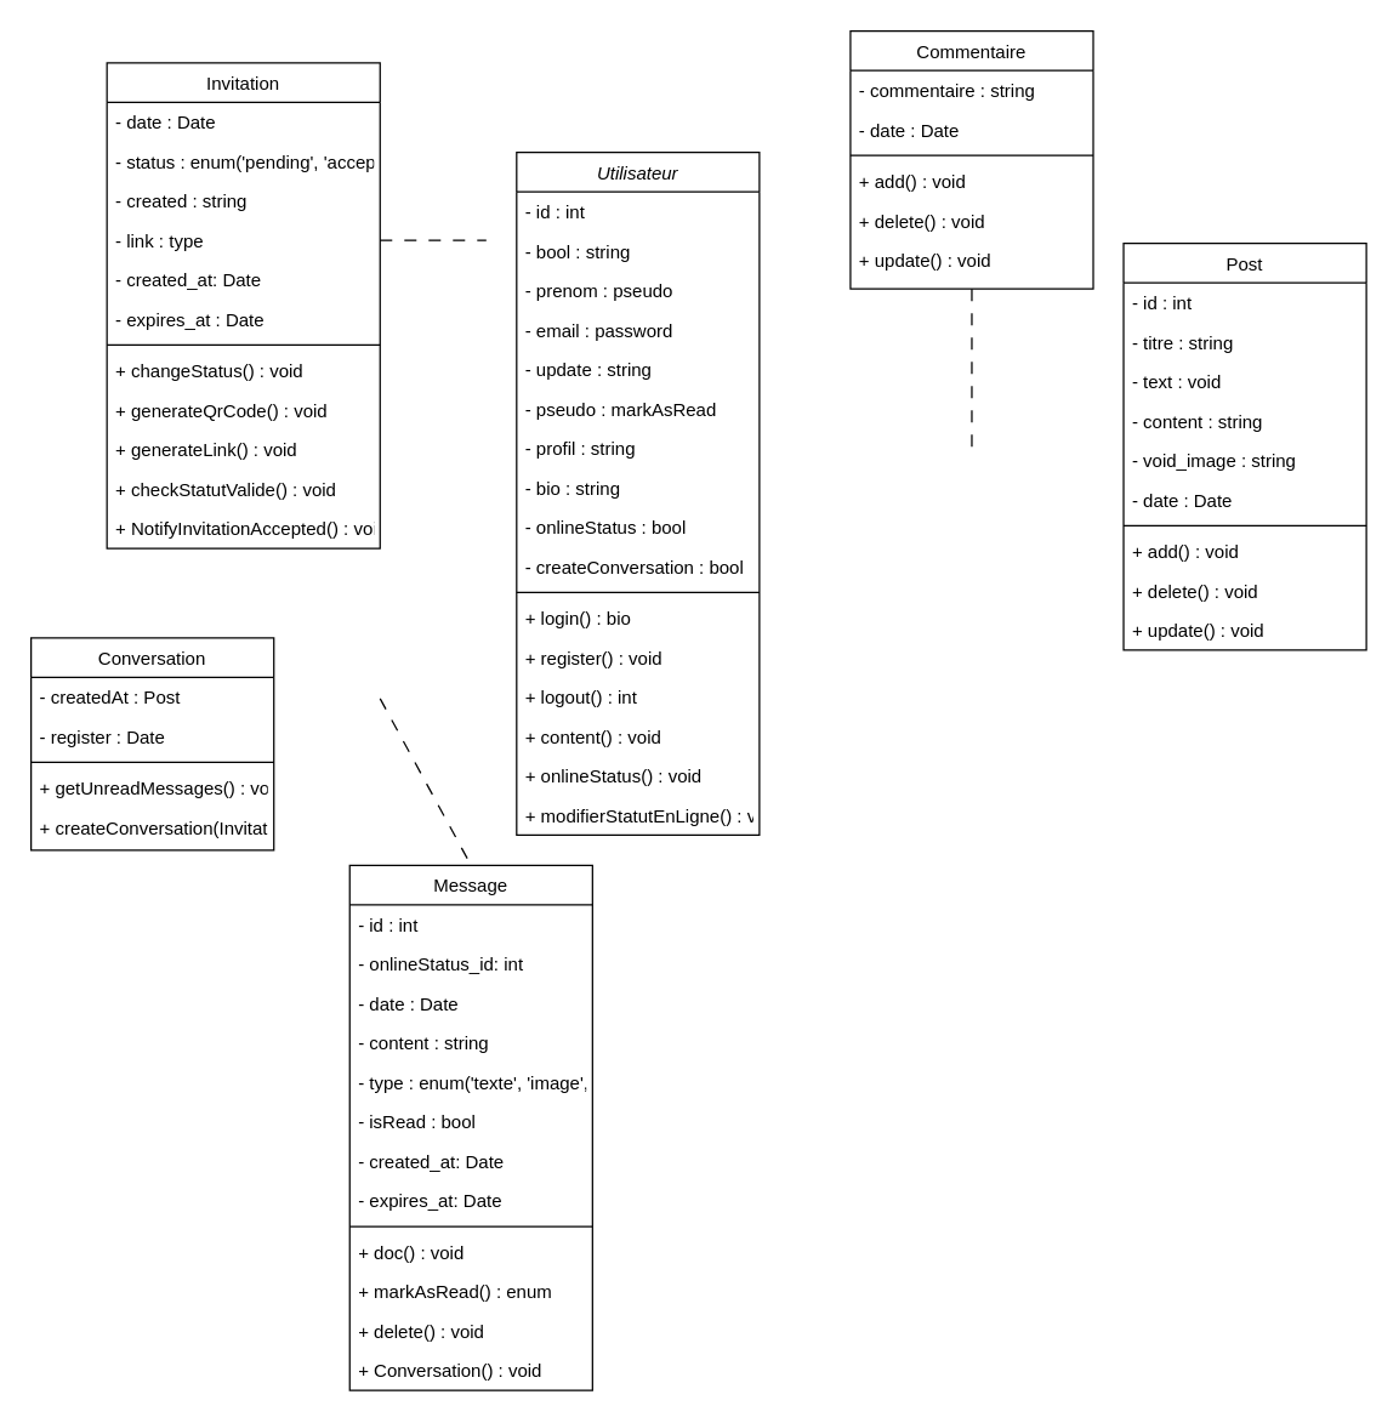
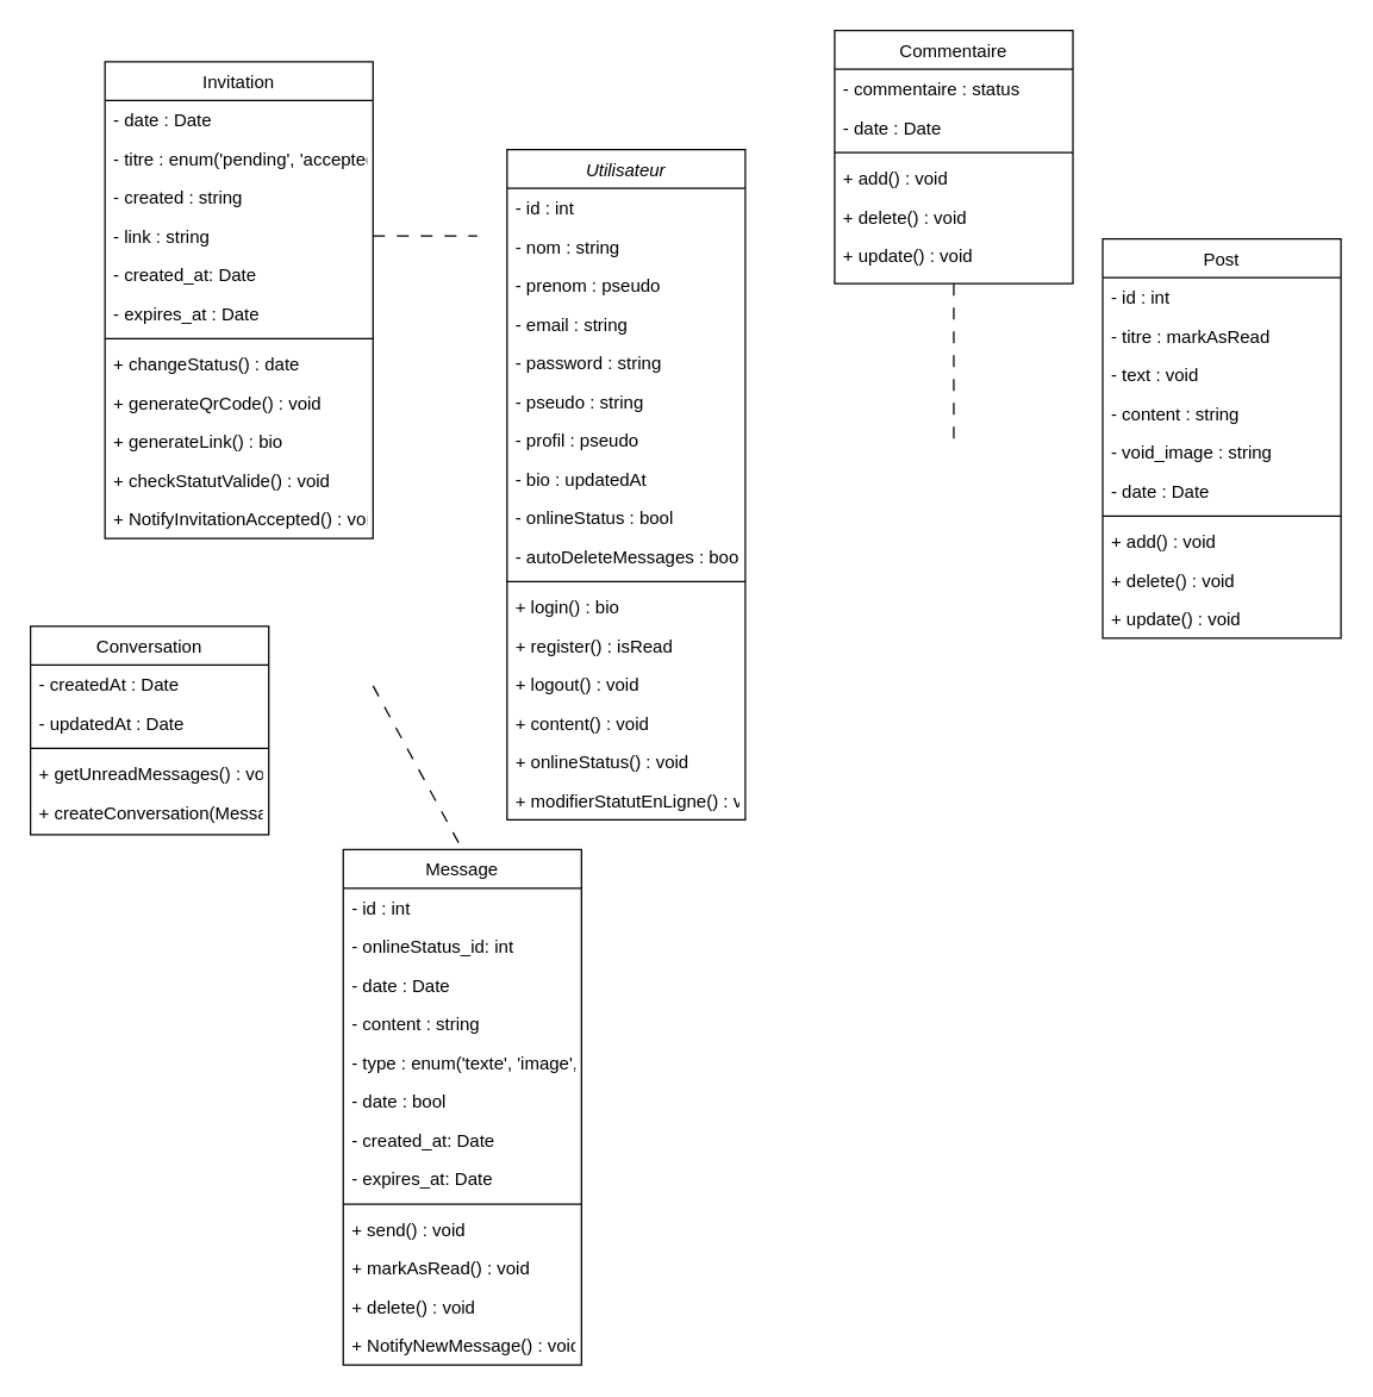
- <mxCell id="33" value="- commentaire : string" style="text;align=left;verticalAlign=top;spacingLeft=4;spacingRight=4;overflow=hidden;rotatable=0;points=[[0,0.5],[1,0.5]];portConstraint=eastwest;" vertex="1" parent="32"><mxGeometry y="26" width="160" height="26" as="geometry" /></mxCell>
+ <mxCell id="33" value="- commentaire : status" style="text;align=left;verticalAlign=top;spacingLeft=4;spacingRight=4;overflow=hidden;rotatable=0;points=[[0,0.5],[1,0.5]];portConstraint=eastwest;" vertex="1" parent="32"><mxGeometry y="26" width="160" height="26" as="geometry" /></mxCell>
- <mxCell id="41" value="- status : enum('pending', 'accepted')" style="text;align=left;verticalAlign=top;spacingLeft=4;spacingRight=4;overflow=hidden;rotatable=0;points=[[0,0.5],[1,0.5]];portConstraint=eastwest;" vertex="1" parent="39"><mxGeometry y="52" width="180" height="26" as="geometry" /></mxCell>
+ <mxCell id="41" value="- titre : enum('pending', 'accepted')" style="text;align=left;verticalAlign=top;spacingLeft=4;spacingRight=4;overflow=hidden;rotatable=0;points=[[0,0.5],[1,0.5]];portConstraint=eastwest;" vertex="1" parent="39"><mxGeometry y="52" width="180" height="26" as="geometry" /></mxCell>
- <mxCell id="44" value="- link : type" style="text;align=left;verticalAlign=top;spacingLeft=4;spacingRight=4;overflow=hidden;rotatable=0;points=[[0,0.5],[1,0.5]];portConstraint=eastwest;rounded=0;shadow=0;html=0;" vertex="1" parent="39"><mxGeometry y="104" width="180" height="26" as="geometry" /></mxCell>
+ <mxCell id="44" value="- link : string" style="text;align=left;verticalAlign=top;spacingLeft=4;spacingRight=4;overflow=hidden;rotatable=0;points=[[0,0.5],[1,0.5]];portConstraint=eastwest;rounded=0;shadow=0;html=0;" vertex="1" parent="39"><mxGeometry y="104" width="180" height="26" as="geometry" /></mxCell>
- <mxCell id="4" value="- bool : string" style="text;align=left;verticalAlign=top;spacingLeft=4;spacingRight=4;overflow=hidden;rotatable=0;points=[[0,0.5],[1,0.5]];portConstraint=eastwest;rounded=0;shadow=0;html=0;" parent="2" vertex="1"><mxGeometry y="52" width="160" height="26" as="geometry" /></mxCell>
+ <mxCell id="4" value="- nom : string" style="text;align=left;verticalAlign=top;spacingLeft=4;spacingRight=4;overflow=hidden;rotatable=0;points=[[0,0.5],[1,0.5]];portConstraint=eastwest;rounded=0;shadow=0;html=0;" parent="2" vertex="1"><mxGeometry y="52" width="160" height="26" as="geometry" /></mxCell>
- <mxCell id="6" value="- email : password" style="text;align=left;verticalAlign=top;spacingLeft=4;spacingRight=4;overflow=hidden;rotatable=0;points=[[0,0.5],[1,0.5]];portConstraint=eastwest;" parent="2" vertex="1"><mxGeometry y="104" width="160" height="26" as="geometry" /></mxCell>
+ <mxCell id="6" value="- email : string" style="text;align=left;verticalAlign=top;spacingLeft=4;spacingRight=4;overflow=hidden;rotatable=0;points=[[0,0.5],[1,0.5]];portConstraint=eastwest;" parent="2" vertex="1"><mxGeometry y="104" width="160" height="26" as="geometry" /></mxCell>
- <mxCell id="22" value="- titre : string" style="text;align=left;verticalAlign=top;spacingLeft=4;spacingRight=4;overflow=hidden;rotatable=0;points=[[0,0.5],[1,0.5]];portConstraint=eastwest;rounded=0;shadow=0;html=0;" parent="20" vertex="1"><mxGeometry y="52" width="160" height="26" as="geometry" /></mxCell>
+ <mxCell id="22" value="- titre : markAsRead" style="text;align=left;verticalAlign=top;spacingLeft=4;spacingRight=4;overflow=hidden;rotatable=0;points=[[0,0.5],[1,0.5]];portConstraint=eastwest;rounded=0;shadow=0;html=0;" parent="20" vertex="1"><mxGeometry y="52" width="160" height="26" as="geometry" /></mxCell>
- <mxCell id="7" value="- update : string" style="text;align=left;verticalAlign=top;spacingLeft=4;spacingRight=4;overflow=hidden;rotatable=0;points=[[0,0.5],[1,0.5]];portConstraint=eastwest;rounded=0;shadow=0;html=0;" vertex="1" parent="2"><mxGeometry y="130" width="160" height="26" as="geometry" /></mxCell>
+ <mxCell id="7" value="- password : string" style="text;align=left;verticalAlign=top;spacingLeft=4;spacingRight=4;overflow=hidden;rotatable=0;points=[[0,0.5],[1,0.5]];portConstraint=eastwest;rounded=0;shadow=0;html=0;" vertex="1" parent="2"><mxGeometry y="130" width="160" height="26" as="geometry" /></mxCell>
- <mxCell id="48" value="+ changeStatus() : void " style="text;align=left;verticalAlign=top;spacingLeft=4;spacingRight=4;overflow=hidden;rotatable=0;points=[[0,0.5],[1,0.5]];portConstraint=eastwest;" vertex="1" parent="39"><mxGeometry y="190" width="180" height="26" as="geometry" /></mxCell>
+ <mxCell id="48" value="+ changeStatus() : date " style="text;align=left;verticalAlign=top;spacingLeft=4;spacingRight=4;overflow=hidden;rotatable=0;points=[[0,0.5],[1,0.5]];portConstraint=eastwest;" vertex="1" parent="39"><mxGeometry y="190" width="180" height="26" as="geometry" /></mxCell>
- <mxCell id="8" value="- pseudo : markAsRead" style="text;align=left;verticalAlign=top;spacingLeft=4;spacingRight=4;overflow=hidden;rotatable=0;points=[[0,0.5],[1,0.5]];portConstraint=eastwest;rounded=0;shadow=0;html=0;" vertex="1" parent="2"><mxGeometry y="156" width="160" height="26" as="geometry" /></mxCell>
+ <mxCell id="8" value="- pseudo : string" style="text;align=left;verticalAlign=top;spacingLeft=4;spacingRight=4;overflow=hidden;rotatable=0;points=[[0,0.5],[1,0.5]];portConstraint=eastwest;rounded=0;shadow=0;html=0;" vertex="1" parent="2"><mxGeometry y="156" width="160" height="26" as="geometry" /></mxCell>
- <mxCell id="9" value="- profil : string" style="text;align=left;verticalAlign=top;spacingLeft=4;spacingRight=4;overflow=hidden;rotatable=0;points=[[0,0.5],[1,0.5]];portConstraint=eastwest;rounded=0;shadow=0;html=0;" vertex="1" parent="2"><mxGeometry y="182" width="160" height="26" as="geometry" /></mxCell>
+ <mxCell id="9" value="- profil : pseudo" style="text;align=left;verticalAlign=top;spacingLeft=4;spacingRight=4;overflow=hidden;rotatable=0;points=[[0,0.5],[1,0.5]];portConstraint=eastwest;rounded=0;shadow=0;html=0;" vertex="1" parent="2"><mxGeometry y="182" width="160" height="26" as="geometry" /></mxCell>
- <mxCell id="50" value="+ generateLink() : void " style="text;align=left;verticalAlign=top;spacingLeft=4;spacingRight=4;overflow=hidden;rotatable=0;points=[[0,0.5],[1,0.5]];portConstraint=eastwest;" vertex="1" parent="39"><mxGeometry y="242" width="180" height="26" as="geometry" /></mxCell>
+ <mxCell id="50" value="+ generateLink() : bio " style="text;align=left;verticalAlign=top;spacingLeft=4;spacingRight=4;overflow=hidden;rotatable=0;points=[[0,0.5],[1,0.5]];portConstraint=eastwest;" vertex="1" parent="39"><mxGeometry y="242" width="180" height="26" as="geometry" /></mxCell>
- <mxCell id="10" value="- bio : string" style="text;align=left;verticalAlign=top;spacingLeft=4;spacingRight=4;overflow=hidden;rotatable=0;points=[[0,0.5],[1,0.5]];portConstraint=eastwest;rounded=0;shadow=0;html=0;" vertex="1" parent="2"><mxGeometry y="208" width="160" height="26" as="geometry" /></mxCell>
+ <mxCell id="10" value="- bio : updatedAt" style="text;align=left;verticalAlign=top;spacingLeft=4;spacingRight=4;overflow=hidden;rotatable=0;points=[[0,0.5],[1,0.5]];portConstraint=eastwest;rounded=0;shadow=0;html=0;" vertex="1" parent="2"><mxGeometry y="208" width="160" height="26" as="geometry" /></mxCell>
- <mxCell id="12" value="- createConversation : bool" style="text;align=left;verticalAlign=top;spacingLeft=4;spacingRight=4;overflow=hidden;rotatable=0;points=[[0,0.5],[1,0.5]];portConstraint=eastwest;rounded=0;shadow=0;html=0;" vertex="1" parent="2"><mxGeometry y="260" width="160" height="26" as="geometry" /></mxCell>
+ <mxCell id="12" value="- autoDeleteMessages : bool" style="text;align=left;verticalAlign=top;spacingLeft=4;spacingRight=4;overflow=hidden;rotatable=0;points=[[0,0.5],[1,0.5]];portConstraint=eastwest;rounded=0;shadow=0;html=0;" vertex="1" parent="2"><mxGeometry y="260" width="160" height="26" as="geometry" /></mxCell>
- <mxCell id="15" value="+ register() : void" style="text;align=left;verticalAlign=top;spacingLeft=4;spacingRight=4;overflow=hidden;rotatable=0;points=[[0,0.5],[1,0.5]];portConstraint=eastwest;rounded=0;shadow=0;html=0;" vertex="1" parent="2"><mxGeometry y="320" width="160" height="26" as="geometry" /></mxCell>
+ <mxCell id="15" value="+ register() : isRead" style="text;align=left;verticalAlign=top;spacingLeft=4;spacingRight=4;overflow=hidden;rotatable=0;points=[[0,0.5],[1,0.5]];portConstraint=eastwest;rounded=0;shadow=0;html=0;" vertex="1" parent="2"><mxGeometry y="320" width="160" height="26" as="geometry" /></mxCell>
- <mxCell id="55" value="- createdAt : Post " style="text;align=left;verticalAlign=top;spacingLeft=4;spacingRight=4;overflow=hidden;rotatable=0;points=[[0,0.5],[1,0.5]];portConstraint=eastwest;" vertex="1" parent="54"><mxGeometry y="26" width="160" height="26" as="geometry" /></mxCell>
+ <mxCell id="55" value="- createdAt : Date " style="text;align=left;verticalAlign=top;spacingLeft=4;spacingRight=4;overflow=hidden;rotatable=0;points=[[0,0.5],[1,0.5]];portConstraint=eastwest;" vertex="1" parent="54"><mxGeometry y="26" width="160" height="26" as="geometry" /></mxCell>
- <mxCell id="16" value="+ logout() : int" style="text;align=left;verticalAlign=top;spacingLeft=4;spacingRight=4;overflow=hidden;rotatable=0;points=[[0,0.5],[1,0.5]];portConstraint=eastwest;rounded=0;shadow=0;html=0;" vertex="1" parent="2"><mxGeometry y="346" width="160" height="26" as="geometry" /></mxCell>
+ <mxCell id="16" value="+ logout() : void" style="text;align=left;verticalAlign=top;spacingLeft=4;spacingRight=4;overflow=hidden;rotatable=0;points=[[0,0.5],[1,0.5]];portConstraint=eastwest;rounded=0;shadow=0;html=0;" vertex="1" parent="2"><mxGeometry y="346" width="160" height="26" as="geometry" /></mxCell>
- <mxCell id="56" value="- register : Date" style="text;align=left;verticalAlign=top;spacingLeft=4;spacingRight=4;overflow=hidden;rotatable=0;points=[[0,0.5],[1,0.5]];portConstraint=eastwest;" vertex="1" parent="54"><mxGeometry y="52" width="160" height="26" as="geometry" /></mxCell>
+ <mxCell id="56" value="- updatedAt : Date" style="text;align=left;verticalAlign=top;spacingLeft=4;spacingRight=4;overflow=hidden;rotatable=0;points=[[0,0.5],[1,0.5]];portConstraint=eastwest;" vertex="1" parent="54"><mxGeometry y="52" width="160" height="26" as="geometry" /></mxCell>
- <mxCell id="59" value="+ createConversation(Invitation invitation )&#10;" style="text;align=left;verticalAlign=top;spacingLeft=4;spacingRight=4;overflow=hidden;rotatable=0;points=[[0,0.5],[1,0.5]];portConstraint=eastwest;rounded=0;shadow=0;html=0;" vertex="1" parent="54"><mxGeometry y="112" width="160" height="26" as="geometry" /></mxCell>
+ <mxCell id="59" value="+ createConversation(Message invitation )&#10;" style="text;align=left;verticalAlign=top;spacingLeft=4;spacingRight=4;overflow=hidden;rotatable=0;points=[[0,0.5],[1,0.5]];portConstraint=eastwest;rounded=0;shadow=0;html=0;" vertex="1" parent="54"><mxGeometry y="112" width="160" height="26" as="geometry" /></mxCell>
- <mxCell id="66" value="- isRead : bool" style="text;align=left;verticalAlign=top;spacingLeft=4;spacingRight=4;overflow=hidden;rotatable=0;points=[[0,0.5],[1,0.5]];portConstraint=eastwest;rounded=0;shadow=0;html=0;" vertex="1" parent="60"><mxGeometry y="156" width="160" height="26" as="geometry" /></mxCell>
+ <mxCell id="66" value="- date : bool" style="text;align=left;verticalAlign=top;spacingLeft=4;spacingRight=4;overflow=hidden;rotatable=0;points=[[0,0.5],[1,0.5]];portConstraint=eastwest;rounded=0;shadow=0;html=0;" vertex="1" parent="60"><mxGeometry y="156" width="160" height="26" as="geometry" /></mxCell>
- <mxCell id="70" value="+ doc() : void " style="text;align=left;verticalAlign=top;spacingLeft=4;spacingRight=4;overflow=hidden;rotatable=0;points=[[0,0.5],[1,0.5]];portConstraint=eastwest;" vertex="1" parent="60"><mxGeometry y="242" width="160" height="26" as="geometry" /></mxCell>
+ <mxCell id="70" value="+ send() : void " style="text;align=left;verticalAlign=top;spacingLeft=4;spacingRight=4;overflow=hidden;rotatable=0;points=[[0,0.5],[1,0.5]];portConstraint=eastwest;" vertex="1" parent="60"><mxGeometry y="242" width="160" height="26" as="geometry" /></mxCell>
- <mxCell id="71" value="+ markAsRead() : enum   " style="text;align=left;verticalAlign=top;spacingLeft=4;spacingRight=4;overflow=hidden;rotatable=0;points=[[0,0.5],[1,0.5]];portConstraint=eastwest;" vertex="1" parent="60"><mxGeometry y="268" width="160" height="26" as="geometry" /></mxCell>
+ <mxCell id="71" value="+ markAsRead() : void   " style="text;align=left;verticalAlign=top;spacingLeft=4;spacingRight=4;overflow=hidden;rotatable=0;points=[[0,0.5],[1,0.5]];portConstraint=eastwest;" vertex="1" parent="60"><mxGeometry y="268" width="160" height="26" as="geometry" /></mxCell>
- <mxCell id="73" value="+ Conversation() : void" style="text;align=left;verticalAlign=top;spacingLeft=4;spacingRight=4;overflow=hidden;rotatable=0;points=[[0,0.5],[1,0.5]];portConstraint=eastwest;" vertex="1" parent="60"><mxGeometry y="320" width="160" height="26" as="geometry" /></mxCell>
+ <mxCell id="73" value="+ NotifyNewMessage() : void" style="text;align=left;verticalAlign=top;spacingLeft=4;spacingRight=4;overflow=hidden;rotatable=0;points=[[0,0.5],[1,0.5]];portConstraint=eastwest;" vertex="1" parent="60"><mxGeometry y="320" width="160" height="26" as="geometry" /></mxCell>
